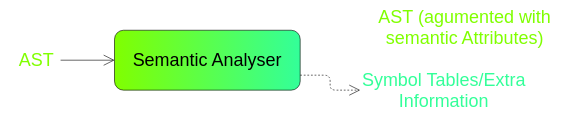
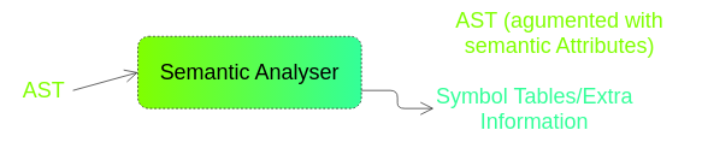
- <mxCell id="3" value="AST" style="text;html=1;strokeColor=none;fillColor=none;align=center;verticalAlign=middle;whiteSpace=wrap;rounded=0;fontSize=30;fontColor=#80FF00;" vertex="1" parent="1"><mxGeometry x="20" y="75" width="80" height="50" as="geometry" /></mxCell>
+ <mxCell id="3" value="AST" style="text;html=1;strokeColor=none;fillColor=none;align=center;verticalAlign=middle;whiteSpace=wrap;rounded=0;fontSize=30;fontColor=#80FF00;" vertex="1" parent="1"><mxGeometry x="20" y="100" width="80" height="50" as="geometry" /></mxCell>
- <mxCell id="2" value="Semantic Analyser" style="rounded=1;whiteSpace=wrap;html=1;fontSize=30;gradientColor=#80FF00;gradientDirection=west;fillColor=#33FF99;" vertex="1" parent="1"><mxGeometry x="190" y="50" width="310" height="100" as="geometry" /></mxCell>
+ <mxCell id="2" value="Semantic Analyser" style="rounded=1;whiteSpace=wrap;html=1;fontSize=30;gradientColor=#80FF00;gradientDirection=west;fillColor=#33FF99;dashed=1;" vertex="1" parent="1"><mxGeometry x="190" y="50" width="310" height="100" as="geometry" /></mxCell>
- <mxCell id="7" style="edgeStyle=orthogonalEdgeStyle;html=1;exitX=1;exitY=0.75;exitDx=0;exitDy=0;entryX=0;entryY=0.5;entryDx=0;entryDy=0;fontSize=30;fontColor=#80FF00;endArrow=open;endFill=0;endSize=16;dashed=1;" edge="1" parent="1" source="2" target="5"><mxGeometry relative="1" as="geometry"><mxPoint x="510" y="85" as="sourcePoint" /><mxPoint x="665" y="60" as="targetPoint" /></mxGeometry></mxCell>
+ <mxCell id="7" style="edgeStyle=orthogonalEdgeStyle;html=1;exitX=1;exitY=0.75;exitDx=0;exitDy=0;entryX=0;entryY=0.5;entryDx=0;entryDy=0;fontSize=30;fontColor=#80FF00;endArrow=open;endFill=0;endSize=16;" edge="1" parent="1" source="2" target="5"><mxGeometry relative="1" as="geometry"><mxPoint x="510" y="85" as="sourcePoint" /><mxPoint x="665" y="60" as="targetPoint" /></mxGeometry></mxCell>
